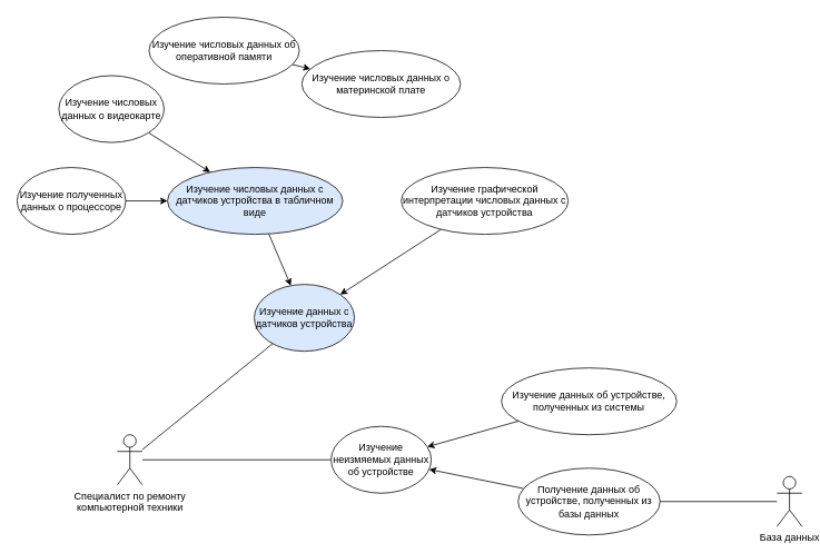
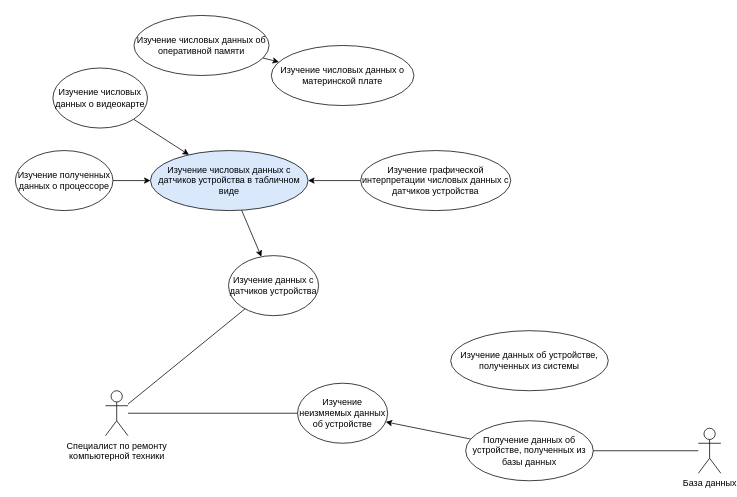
- <mxCell id="22" style="edgeStyle=none;rounded=0;orthogonalLoop=1;jettySize=auto;html=1;" edge="1" parent="1" source="23" target="21"><mxGeometry relative="1" as="geometry" /></mxCell>
+ <mxCell id="22" style="edgeStyle=none;rounded=0;orthogonalLoop=1;jettySize=auto;html=1;" edge="1" parent="1" source="23" target="6"><mxGeometry relative="1" as="geometry" /></mxCell>
- <mxCell id="21" value="Изучение данных с датчиков устройства" style="ellipse;whiteSpace=wrap;html=1;fillColor=#dae8fc;" vertex="1" parent="1"><mxGeometry x="304" y="340" width="120" height="80" as="geometry" /></mxCell>
+ <mxCell id="21" value="Изучение данных с датчиков устройства" style="ellipse;whiteSpace=wrap;html=1;" vertex="1" parent="1"><mxGeometry x="304" y="340" width="120" height="80" as="geometry" /></mxCell>
- <mxCell id="15" style="edgeStyle=none;rounded=0;orthogonalLoop=1;jettySize=auto;html=1;" edge="1" parent="1" source="16" target="14"><mxGeometry relative="1" as="geometry" /></mxCell>
